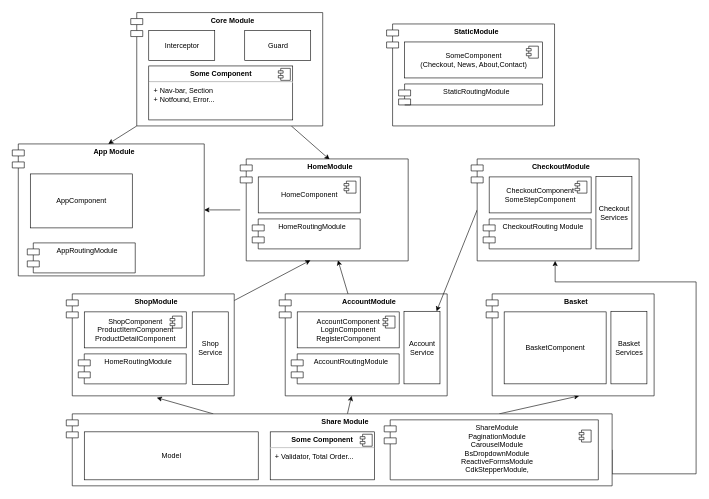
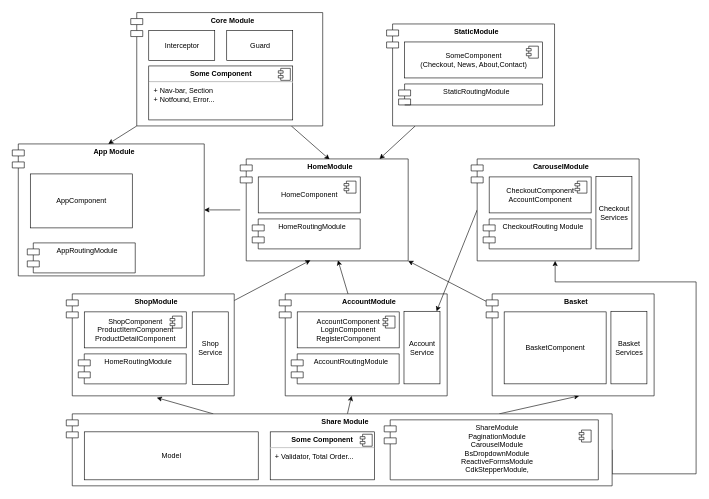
- <mxCell id="10" value="Guard" style="html=1;" vertex="1" parent="1"><mxGeometry x="407.5" y="50" width="110" height="50" as="geometry" /></mxCell>
+ <mxCell id="10" value="Guard" style="html=1;" vertex="1" parent="1"><mxGeometry x="377.5" y="50" width="110" height="50" as="geometry" /></mxCell>
+ <mxCell id="50" style="rounded=0;orthogonalLoop=1;jettySize=auto;html=1;" edge="1" parent="1" source="51" target="23"><mxGeometry relative="1" as="geometry" /></mxCell>
- <mxCell id="45" value="CheckoutModule" style="shape=module;align=left;spacingLeft=20;align=center;verticalAlign=top;fontStyle=1" vertex="1" parent="1"><mxGeometry x="785" y="264" width="280" height="170" as="geometry" /></mxCell>
+ <mxCell id="45" value="CarouselModule" style="shape=module;align=left;spacingLeft=20;align=center;verticalAlign=top;fontStyle=1" vertex="1" parent="1"><mxGeometry x="785" y="264" width="280" height="170" as="geometry" /></mxCell>
- <mxCell id="46" value="CheckoutComponent&lt;br&gt;SomeStepComponent" style="html=1;dropTarget=0;" vertex="1" parent="1"><mxGeometry x="815" y="294" width="170" height="60" as="geometry" /></mxCell>
+ <mxCell id="46" value="CheckoutComponent&lt;br&gt;AccountComponent" style="html=1;dropTarget=0;" vertex="1" parent="1"><mxGeometry x="815" y="294" width="170" height="60" as="geometry" /></mxCell>
+ <mxCell id="39" style="edgeStyle=none;rounded=0;orthogonalLoop=1;jettySize=auto;html=1;entryX=1;entryY=1;entryDx=0;entryDy=0;" edge="1" parent="1" source="40" target="23"><mxGeometry relative="1" as="geometry" /></mxCell>
